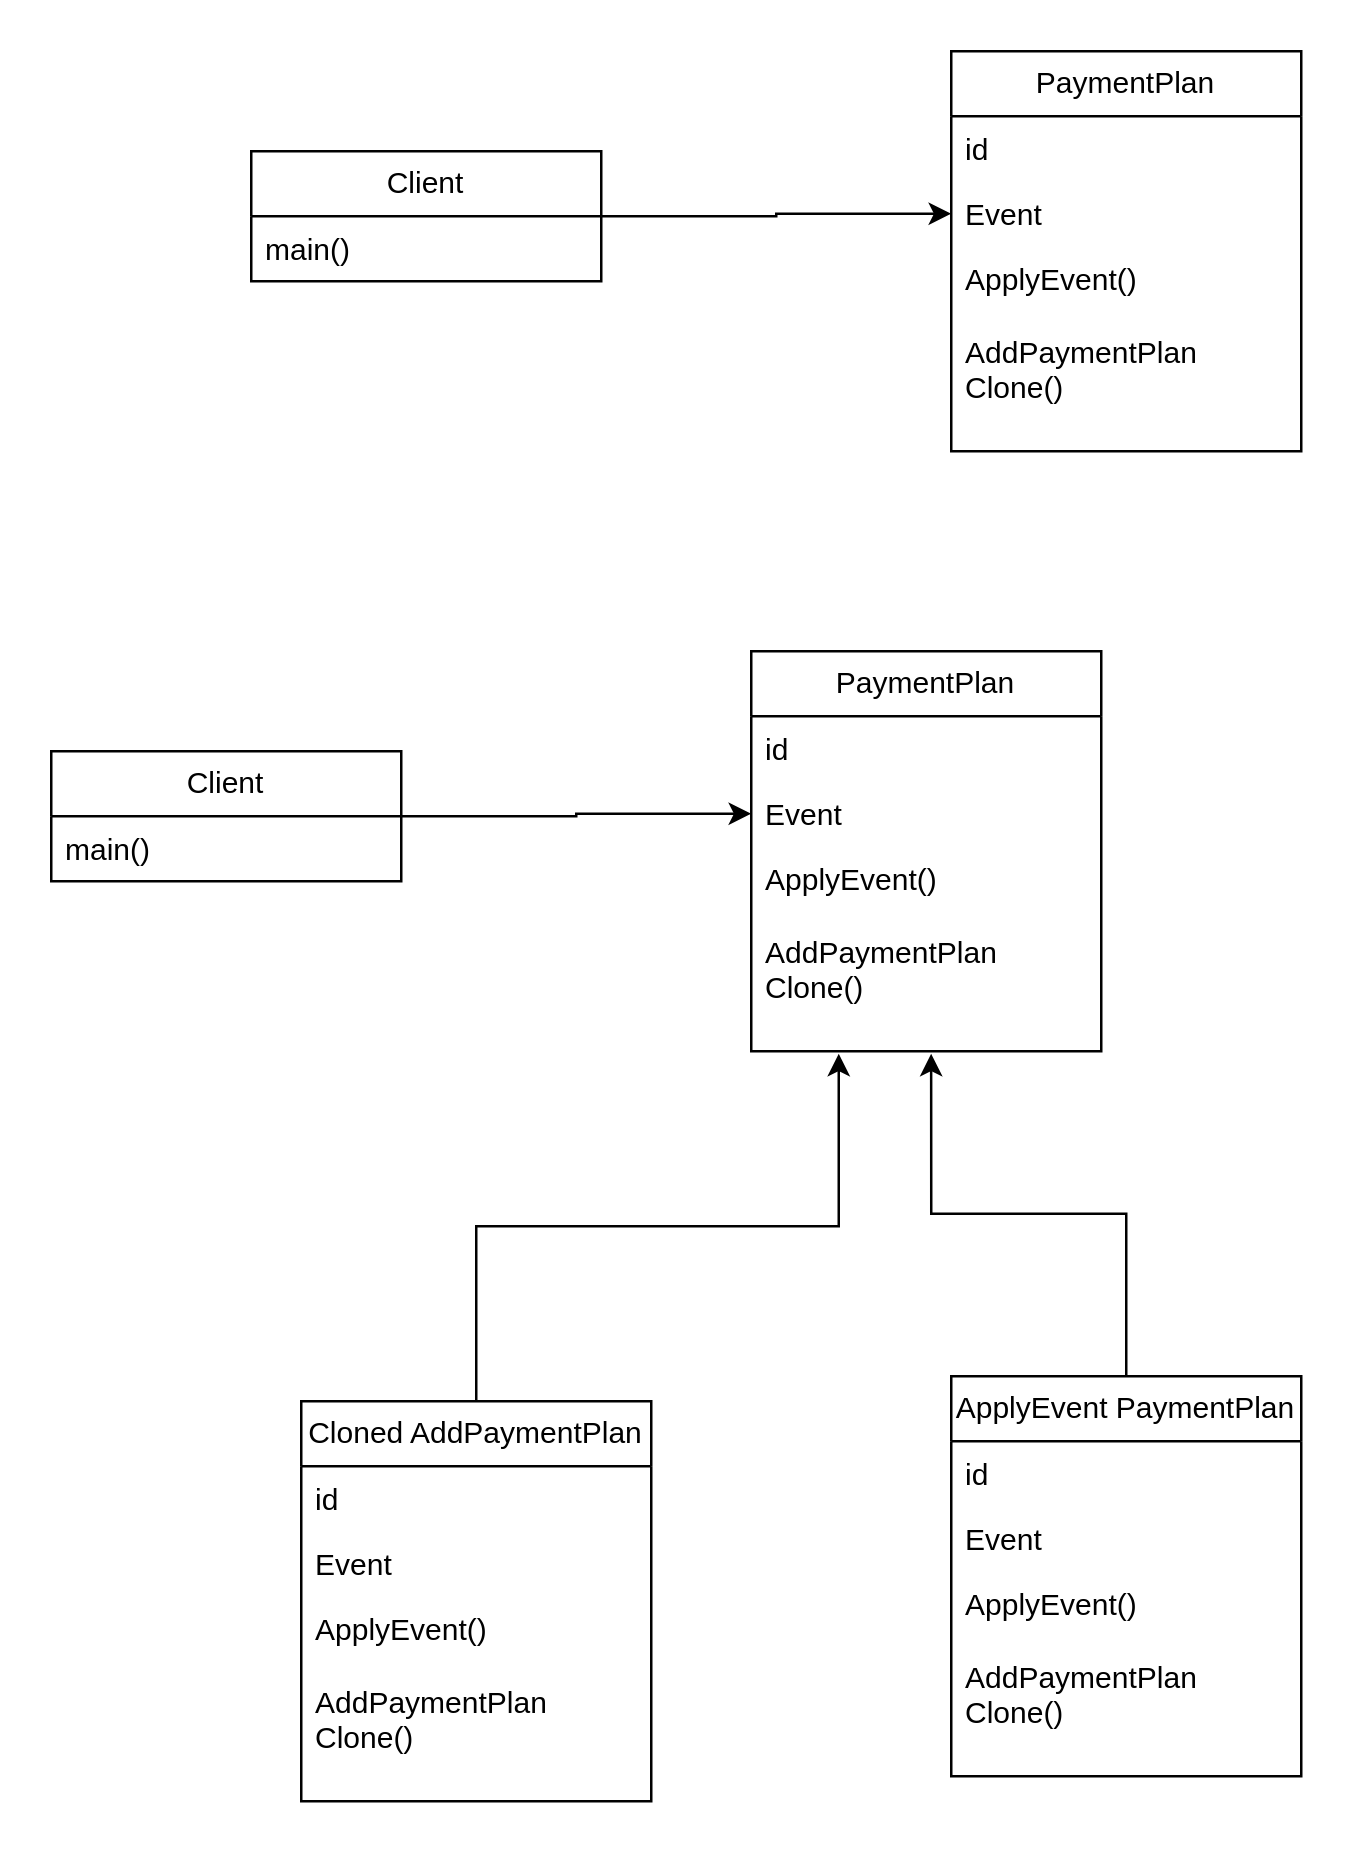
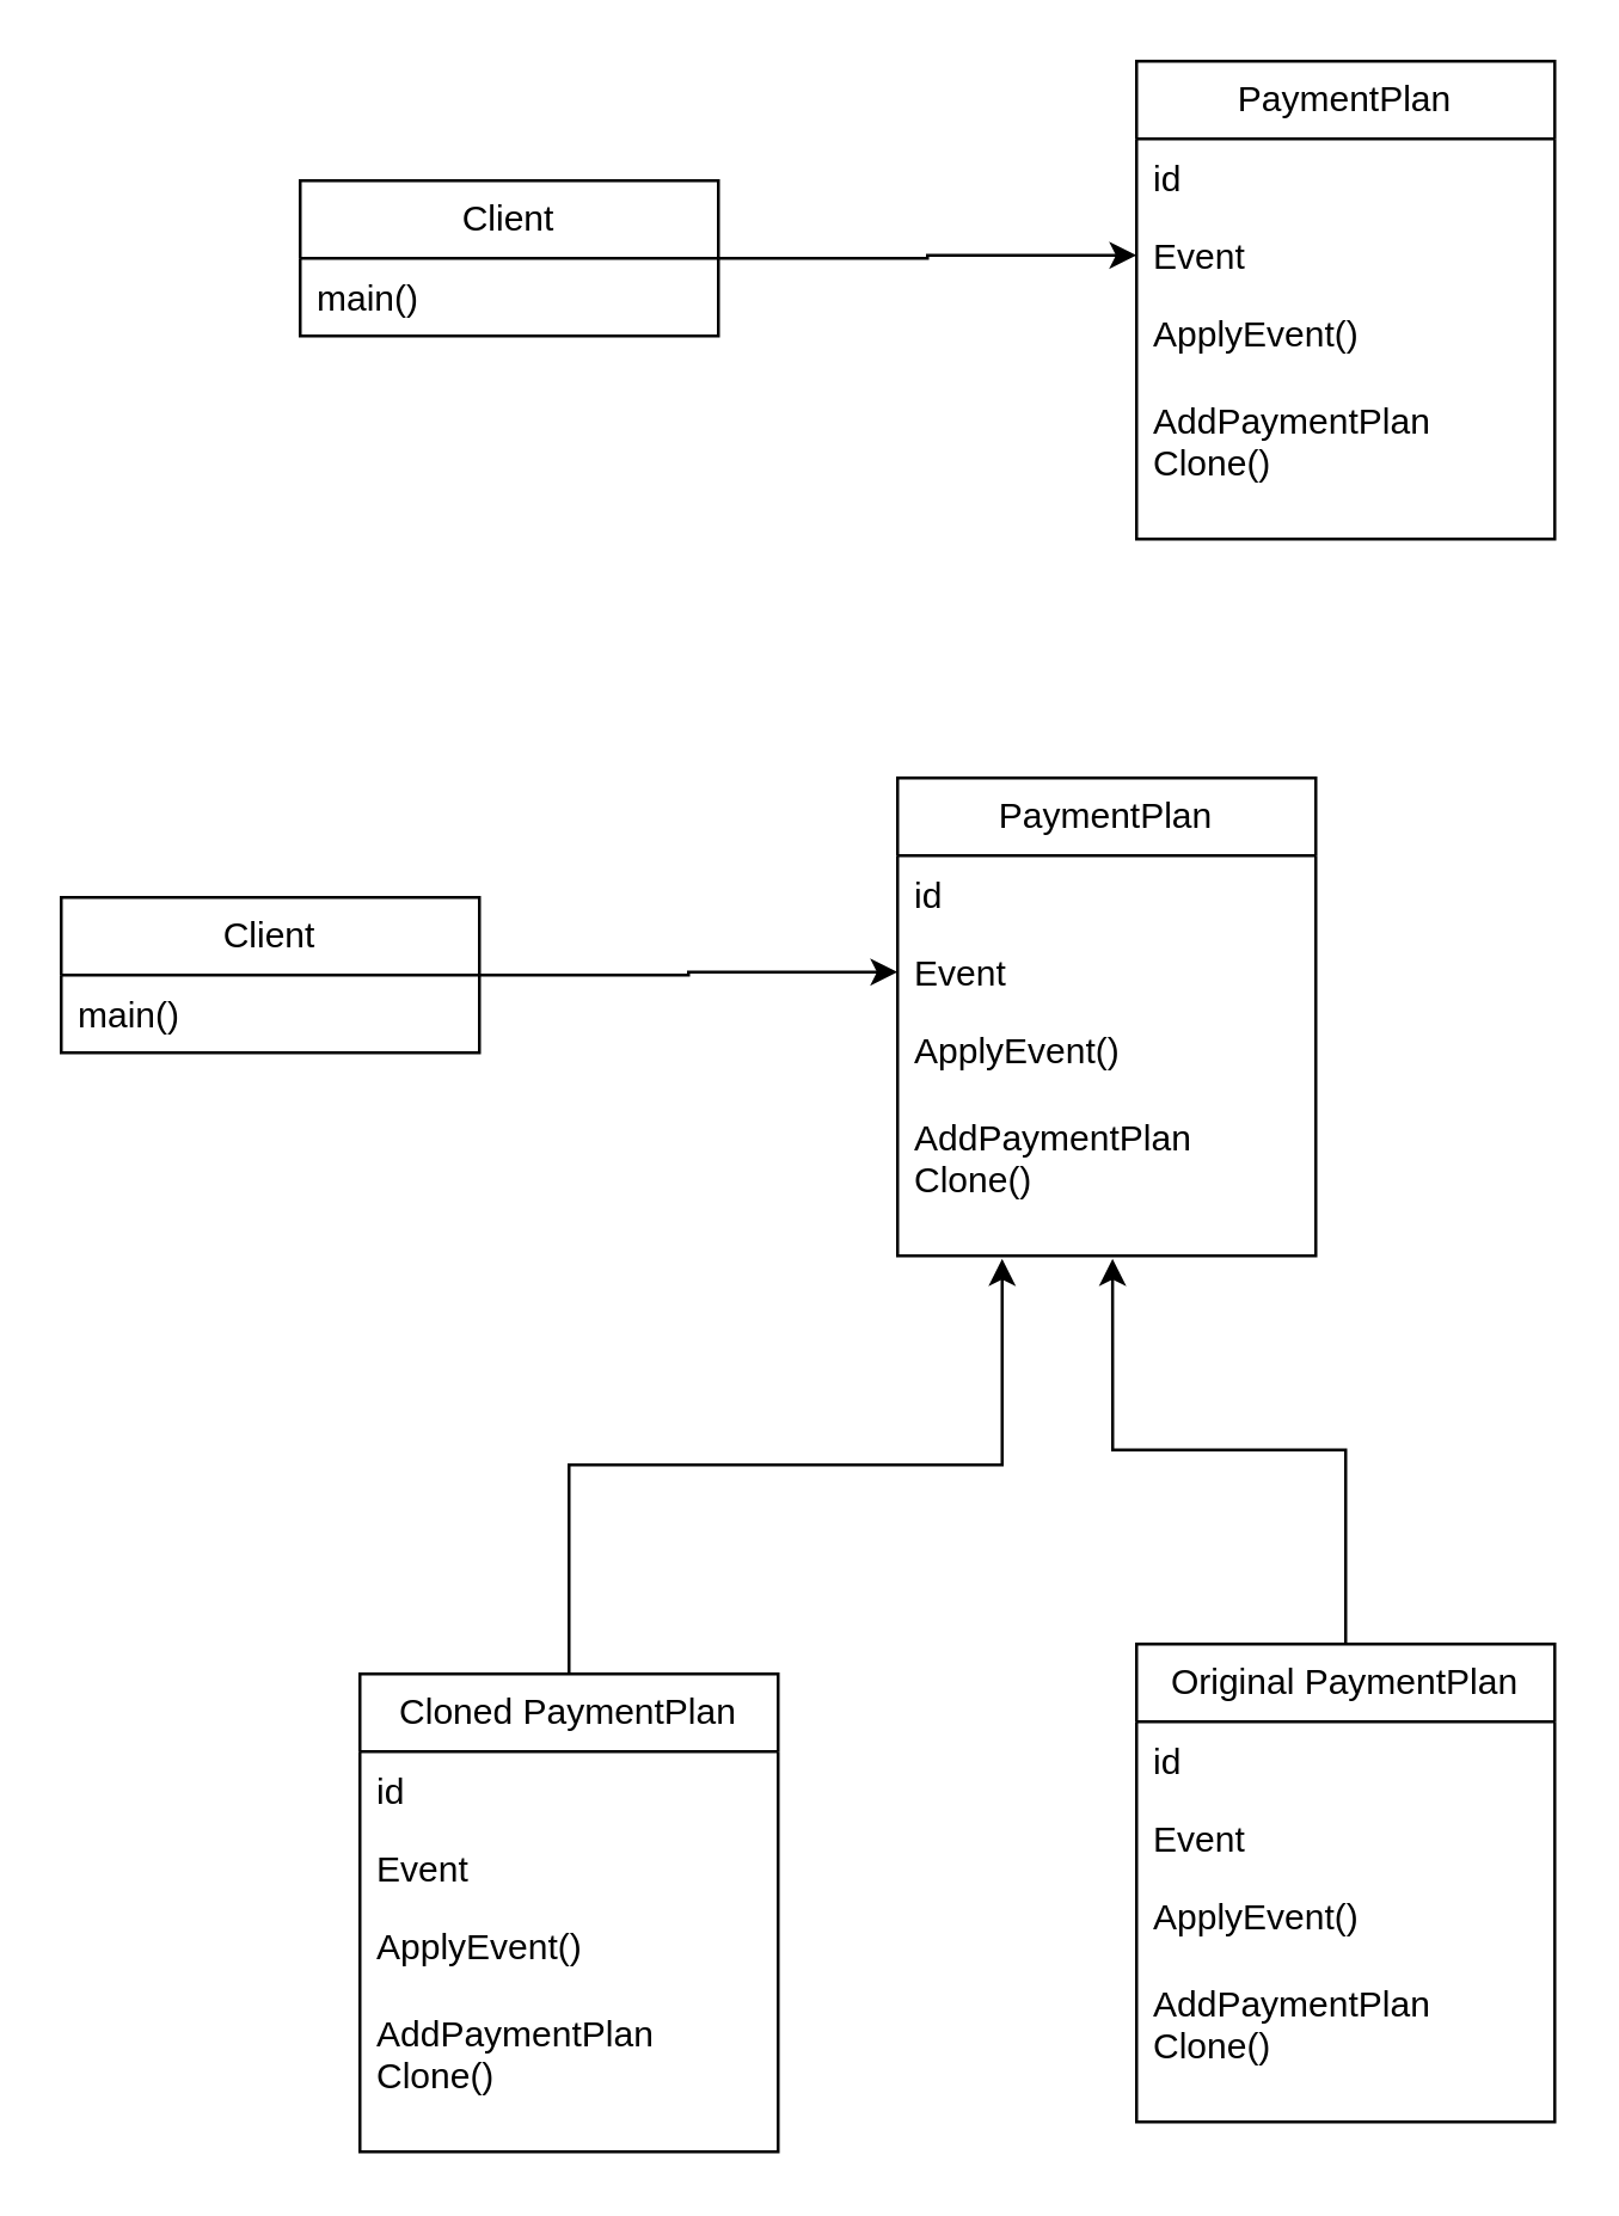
- <mxCell id="20" value="ApplyEvent PaymentPlan" style="swimlane;fontStyle=0;childLayout=stackLayout;horizontal=1;startSize=26;fillColor=none;horizontalStack=0;resizeParent=1;resizeParentMax=0;resizeLast=0;collapsible=1;marginBottom=0;whiteSpace=wrap;html=1;" vertex="1" parent="1"><mxGeometry x="380" y="550" width="140" height="160" as="geometry" /></mxCell>
+ <mxCell id="20" value="Original PaymentPlan" style="swimlane;fontStyle=0;childLayout=stackLayout;horizontal=1;startSize=26;fillColor=none;horizontalStack=0;resizeParent=1;resizeParentMax=0;resizeLast=0;collapsible=1;marginBottom=0;whiteSpace=wrap;html=1;" vertex="1" parent="1"><mxGeometry x="380" y="550" width="140" height="160" as="geometry" /></mxCell>
- <mxCell id="16" value="Cloned AddPaymentPlan" style="swimlane;fontStyle=0;childLayout=stackLayout;horizontal=1;startSize=26;fillColor=none;horizontalStack=0;resizeParent=1;resizeParentMax=0;resizeLast=0;collapsible=1;marginBottom=0;whiteSpace=wrap;html=1;" vertex="1" parent="1"><mxGeometry x="120" y="560" width="140" height="160" as="geometry" /></mxCell>
+ <mxCell id="16" value="Cloned PaymentPlan" style="swimlane;fontStyle=0;childLayout=stackLayout;horizontal=1;startSize=26;fillColor=none;horizontalStack=0;resizeParent=1;resizeParentMax=0;resizeLast=0;collapsible=1;marginBottom=0;whiteSpace=wrap;html=1;" vertex="1" parent="1"><mxGeometry x="120" y="560" width="140" height="160" as="geometry" /></mxCell>
